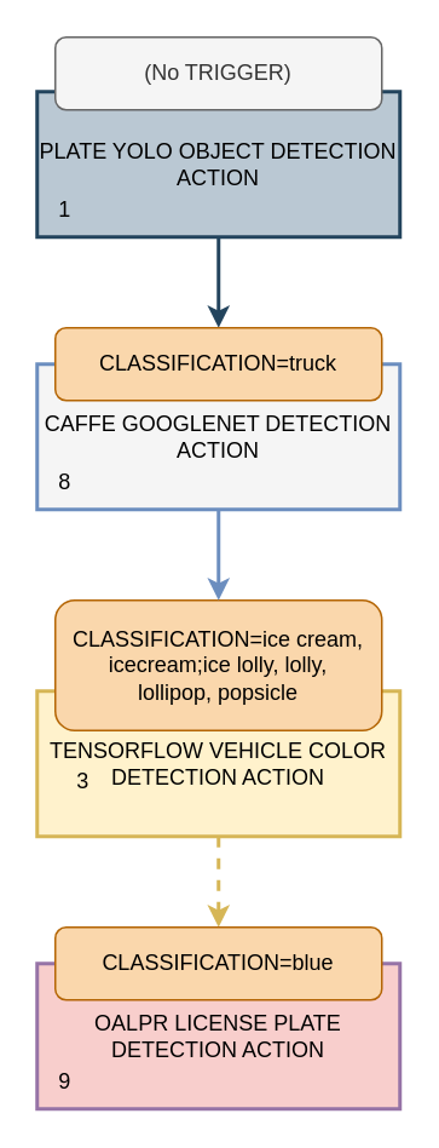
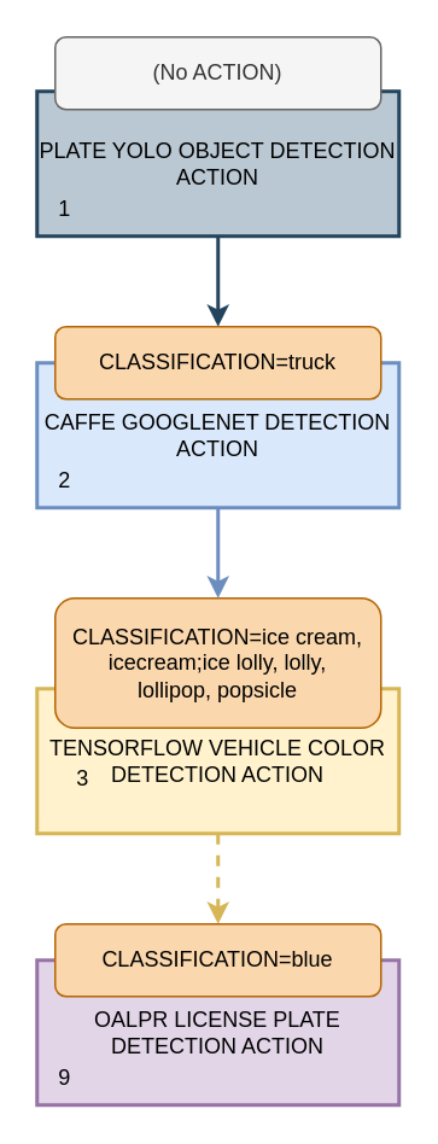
- <mxCell id="7" value="(No TRIGGER)" style="rounded=1;whiteSpace=wrap;html=1;fillColor=#f5f5f5;fontColor=#333333;strokeColor=#666666;" parent="1" vertex="1"><mxGeometry x="30" y="20" width="180" height="40" as="geometry" /></mxCell>
+ <mxCell id="7" value="(No ACTION)" style="rounded=1;whiteSpace=wrap;html=1;fillColor=#f5f5f5;fontColor=#333333;strokeColor=#666666;" parent="1" vertex="1"><mxGeometry x="30" y="20" width="180" height="40" as="geometry" /></mxCell>
- <mxCell id="4" value="CAFFE GOOGLENET DETECTION ACTION" style="rounded=0;whiteSpace=wrap;html=1;strokeWidth=2;fillColor=#f5f5f5;strokeColor=#6c8ebf;" parent="1" vertex="1"><mxGeometry x="20" y="200" width="200" height="80" as="geometry" /></mxCell>
+ <mxCell id="4" value="CAFFE GOOGLENET DETECTION ACTION" style="rounded=0;whiteSpace=wrap;html=1;strokeWidth=2;fillColor=#dae8fc;strokeColor=#6c8ebf;" parent="1" vertex="1"><mxGeometry x="20" y="200" width="200" height="80" as="geometry" /></mxCell>
- <mxCell id="10" value="8" style="text;html=1;align=center;verticalAlign=middle;resizable=0;points=[];autosize=1;strokeColor=none;fillColor=none;" parent="1" vertex="1"><mxGeometry x="20" y="250" width="30" height="30" as="geometry" /></mxCell>
+ <mxCell id="10" value="2" style="text;html=1;align=center;verticalAlign=middle;resizable=0;points=[];autosize=1;strokeColor=none;fillColor=none;" parent="1" vertex="1"><mxGeometry x="20" y="250" width="30" height="30" as="geometry" /></mxCell>
- <mxCell id="6" value="OALPR LICENSE PLATE DETECTION ACTION" style="rounded=0;whiteSpace=wrap;html=1;strokeWidth=2;fillColor=#f8cecc;strokeColor=#9673a6;" parent="1" vertex="1"><mxGeometry x="20" y="530" width="200" height="80" as="geometry" /></mxCell>
+ <mxCell id="6" value="OALPR LICENSE PLATE DETECTION ACTION" style="rounded=0;whiteSpace=wrap;html=1;strokeWidth=2;fillColor=#e1d5e7;strokeColor=#9673a6;" parent="1" vertex="1"><mxGeometry x="20" y="530" width="200" height="80" as="geometry" /></mxCell>
